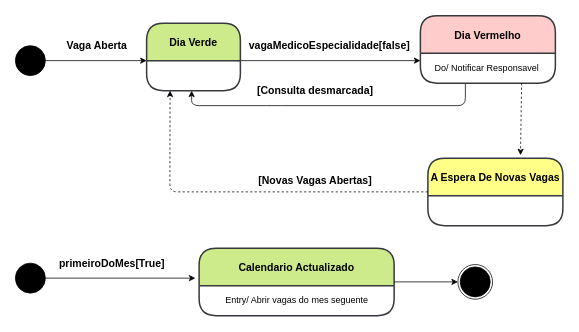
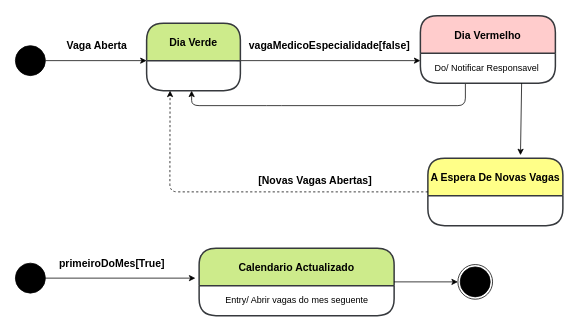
- <mxCell id="8" value="&lt;span style=&quot;font-size: 14px&quot;&gt;&lt;b&gt;[Consulta desmarcada]&lt;/b&gt;&lt;/span&gt;" style="text;html=1;strokeColor=none;align=center;verticalAlign=middle;whiteSpace=wrap;rounded=0;fillColor=#ffffff;" parent="1" vertex="1"><mxGeometry x="330" y="110" width="180" height="20" as="geometry" /></mxCell>
- <mxCell id="13" value="" style="endArrow=classic;html=1;exitX=0.75;exitY=1;exitDx=0;exitDy=0;entryX=0.686;entryY=-0.044;entryDx=0;entryDy=0;entryPerimeter=0;dashed=1;" parent="1" source="10" target="12" edge="1"><mxGeometry width="50" height="50" relative="1" as="geometry"><mxPoint x="430" y="210" as="sourcePoint" /><mxPoint x="480" y="160" as="targetPoint" /></mxGeometry></mxCell>
+ <mxCell id="13" value="" style="endArrow=classic;html=1;exitX=0.75;exitY=1;exitDx=0;exitDy=0;entryX=0.686;entryY=-0.044;entryDx=0;entryDy=0;entryPerimeter=0;" parent="1" source="10" target="12" edge="1"><mxGeometry width="50" height="50" relative="1" as="geometry"><mxPoint x="430" y="210" as="sourcePoint" /><mxPoint x="480" y="160" as="targetPoint" /></mxGeometry></mxCell>
